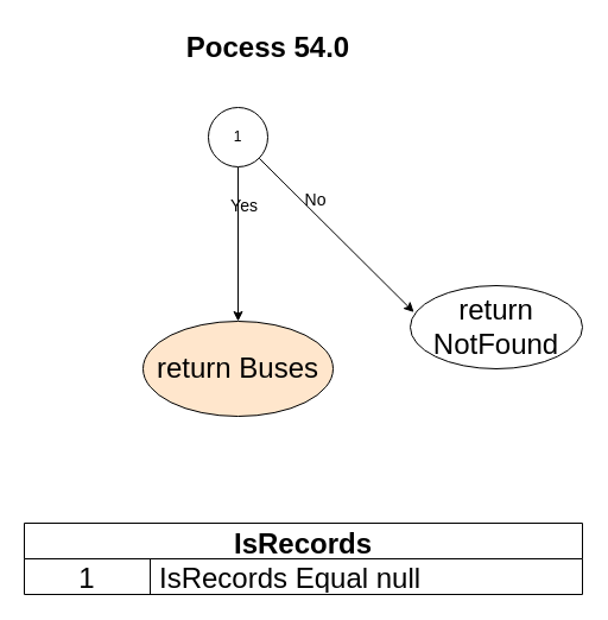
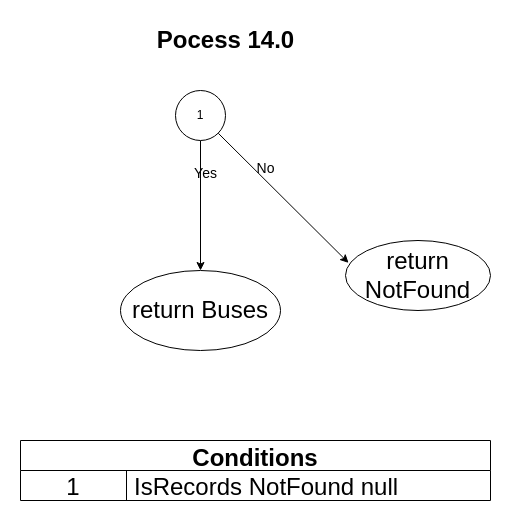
- <mxCell id="2" value="&lt;font style=&quot;font-size: 24px;&quot;&gt;&lt;b&gt;Pocess 54.0&lt;/b&gt;&lt;/font&gt;" style="text;html=1;align=center;verticalAlign=middle;resizable=0;points=[];autosize=1;strokeColor=none;fillColor=none;" vertex="1" parent="1"><mxGeometry x="145" width="160" height="40" as="geometry" y="20" /></mxCell>
+ <mxCell id="2" value="&lt;font style=&quot;font-size: 24px;&quot;&gt;&lt;b&gt;Pocess 14.0&lt;/b&gt;&lt;/font&gt;" style="text;html=1;align=center;verticalAlign=middle;resizable=0;points=[];autosize=1;strokeColor=none;fillColor=none;" vertex="1" parent="1"><mxGeometry x="145" width="160" height="40" as="geometry" y="20" /></mxCell>
- <mxCell id="13" value="return Buses" style="ellipse;whiteSpace=wrap;html=1;fontSize=24;fillColor=#ffe6cc;" vertex="1" parent="1"><mxGeometry x="120" y="270" width="160" height="80" as="geometry" /></mxCell>
+ <mxCell id="13" value="return Buses" style="ellipse;whiteSpace=wrap;html=1;fontSize=24;" vertex="1" parent="1"><mxGeometry x="120" y="270" width="160" height="80" as="geometry" /></mxCell>
- <mxCell id="3" value="IsRecords" style="shape=table;startSize=30;container=1;collapsible=0;childLayout=tableLayout;fixedRows=1;rowLines=0;fontStyle=1;fontSize=24;" vertex="1" parent="1"><mxGeometry x="20" y="440" width="470" height="60" as="geometry" /></mxCell>
+ <mxCell id="3" value="Conditions" style="shape=table;startSize=30;container=1;collapsible=0;childLayout=tableLayout;fixedRows=1;rowLines=0;fontStyle=1;fontSize=24;" vertex="1" parent="1"><mxGeometry x="20" y="440" width="470" height="60" as="geometry" /></mxCell>
- <mxCell id="6" value="IsRecords Equal null" style="shape=partialRectangle;html=1;whiteSpace=wrap;connectable=0;fillColor=none;top=0;left=0;bottom=0;right=0;align=left;spacingLeft=6;overflow=hidden;fontSize=24;" vertex="1" parent="4"><mxGeometry x="106" width="364" height="30" as="geometry"><mxRectangle width="364" height="30" as="alternateBounds" /></mxGeometry></mxCell>
+ <mxCell id="6" value="IsRecords NotFound null" style="shape=partialRectangle;html=1;whiteSpace=wrap;connectable=0;fillColor=none;top=0;left=0;bottom=0;right=0;align=left;spacingLeft=6;overflow=hidden;fontSize=24;" vertex="1" parent="4"><mxGeometry x="106" width="364" height="30" as="geometry"><mxRectangle width="364" height="30" as="alternateBounds" /></mxGeometry></mxCell>
